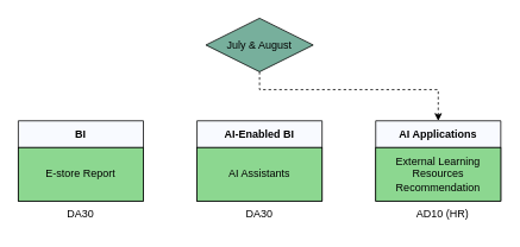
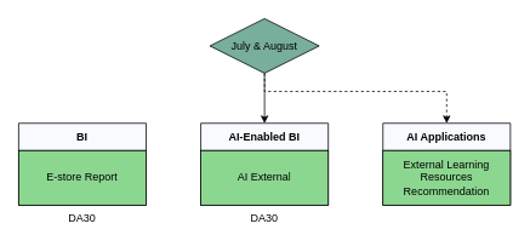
+ <mxCell id="2" value="" style="edgeStyle=orthogonalEdgeStyle;rounded=0;orthogonalLoop=1;jettySize=auto;html=1;entryX=0.5;entryY=0;entryDx=0;entryDy=0;" edge="1" parent="1" source="4" target="7"><mxGeometry relative="1" as="geometry" /></mxCell>
- <mxCell id="8" value="&lt;font color=&quot;#000000&quot;&gt;AI Assistants&lt;/font&gt;" style="text;strokeColor=#000000;fillColor=#8CD790;align=center;verticalAlign=middle;spacingLeft=4;spacingRight=4;overflow=hidden;points=[[0,0.5],[1,0.5]];portConstraint=eastwest;rotatable=0;whiteSpace=wrap;html=1;fontColor=#ffffff;" vertex="1" parent="7"><mxGeometry y="30" width="140" height="60" as="geometry" /></mxCell>
+ <mxCell id="8" value="&lt;font color=&quot;#000000&quot;&gt;AI External&lt;/font&gt;" style="text;strokeColor=#000000;fillColor=#8CD790;align=center;verticalAlign=middle;spacingLeft=4;spacingRight=4;overflow=hidden;points=[[0,0.5],[1,0.5]];portConstraint=eastwest;rotatable=0;whiteSpace=wrap;html=1;fontColor=#ffffff;" vertex="1" parent="7"><mxGeometry y="30" width="140" height="60" as="geometry" /></mxCell>
- <mxCell id="13" value="AD10 (HR)" style="text;html=1;align=center;verticalAlign=middle;whiteSpace=wrap;rounded=0;" vertex="1" parent="1"><mxGeometry x="460" y="225" width="70" height="30" as="geometry" /></mxCell>
